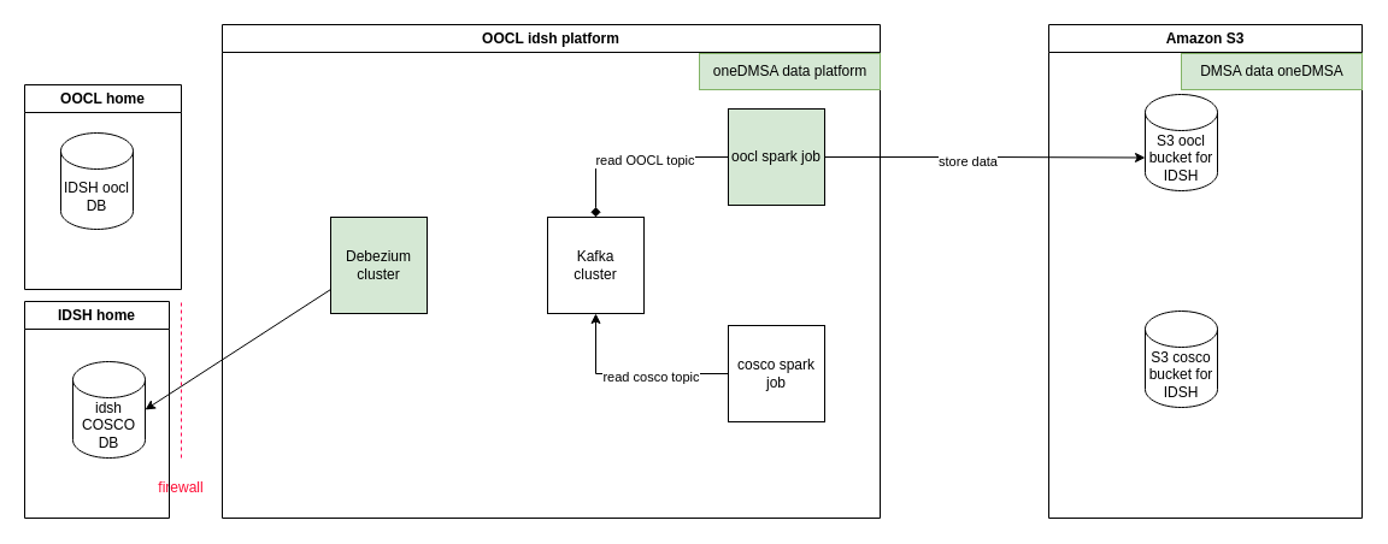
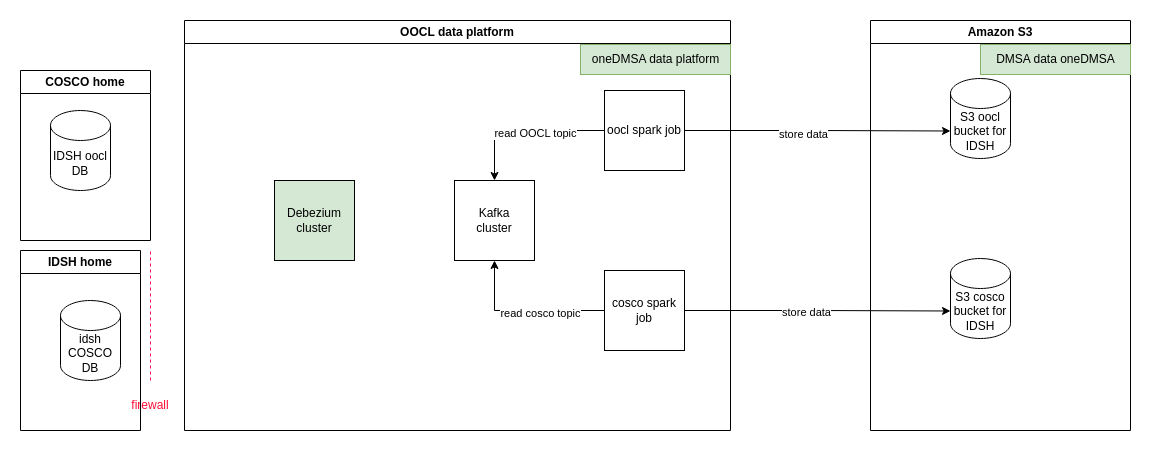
- <mxCell id="2" value="OOCL idsh platform" style="swimlane;whiteSpace=wrap;html=1;" vertex="1" parent="1"><mxGeometry x="184" y="20" width="546" height="410" as="geometry" /></mxCell>
+ <mxCell id="2" value="OOCL data platform" style="swimlane;whiteSpace=wrap;html=1;" vertex="1" parent="1"><mxGeometry x="184" y="20" width="546" height="410" as="geometry" /></mxCell>
- <mxCell id="26" value="OOCL home" style="swimlane;whiteSpace=wrap;html=1;" vertex="1" parent="1"><mxGeometry y="70" width="130" height="170" as="geometry" x="20" /></mxCell>
+ <mxCell id="26" value="COSCO home" style="swimlane;whiteSpace=wrap;html=1;" vertex="1" parent="1"><mxGeometry y="70" width="130" height="170" as="geometry" x="20" /></mxCell>
- <mxCell id="7" value="oocl spark job" style="whiteSpace=wrap;html=1;aspect=fixed;fillColor=#d5e8d4;" vertex="1" parent="2"><mxGeometry x="420" y="70" width="80" height="80" as="geometry" /></mxCell>
+ <mxCell id="7" value="oocl spark job" style="whiteSpace=wrap;html=1;aspect=fixed;" vertex="1" parent="2"><mxGeometry x="420" y="70" width="80" height="80" as="geometry" /></mxCell>
- <mxCell id="5" style="edgeStyle=orthogonalEdgeStyle;rounded=0;orthogonalLoop=1;jettySize=auto;html=1;entryX=0.5;entryY=0;entryDx=0;entryDy=0;endArrow=diamond;" edge="1" parent="2" source="7" target="4"><mxGeometry relative="1" as="geometry" /></mxCell>
+ <mxCell id="5" style="edgeStyle=orthogonalEdgeStyle;rounded=0;orthogonalLoop=1;jettySize=auto;html=1;entryX=0.5;entryY=0;entryDx=0;entryDy=0;" edge="1" parent="2" source="7" target="4"><mxGeometry relative="1" as="geometry" /></mxCell>
- <mxCell id="18" value="" style="endArrow=classic;html=1;rounded=0;exitX=0;exitY=0.75;exitDx=0;exitDy=0;entryX=1;entryY=0.5;entryDx=0;entryDy=0;entryPerimeter=0;" edge="1" parent="1" source="3" target="16"><mxGeometry width="50" height="50" relative="1" as="geometry"><mxPoint x="560" y="330" as="sourcePoint" /><mxPoint x="610" y="280" as="targetPoint" /></mxGeometry></mxCell>
+ <mxCell id="23" style="edgeStyle=orthogonalEdgeStyle;rounded=0;orthogonalLoop=1;jettySize=auto;html=1;entryX=0;entryY=0;entryDx=0;entryDy=52.5;entryPerimeter=0;" edge="1" parent="1" source="10" target="14"><mxGeometry relative="1" as="geometry" /></mxCell>
+ <mxCell id="24" value="store data" style="edgeLabel;html=1;align=center;verticalAlign=middle;resizable=0;points=[];" vertex="1" connectable="0" parent="23"><mxGeometry x="-0.092" y="-1" relative="1" as="geometry"><mxPoint as="offset" /></mxGeometry></mxCell>
